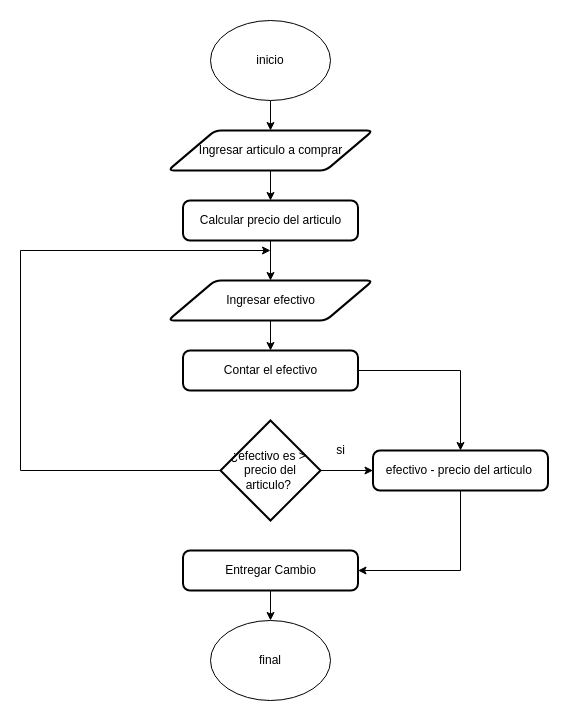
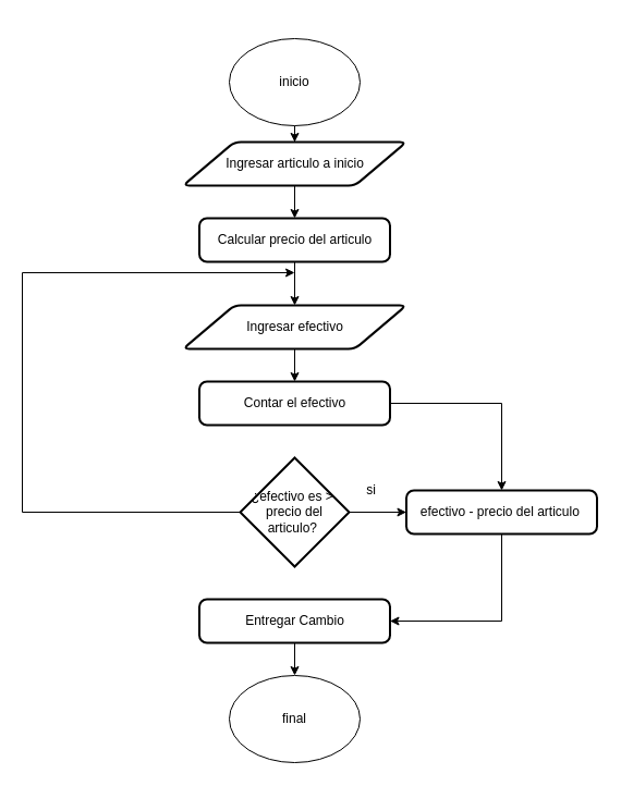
- <mxCell id="3" value="inicio" style="ellipse;whiteSpace=wrap;html=1;" vertex="1" parent="1"><mxGeometry x="210" y="20" width="120" height="80" as="geometry" /></mxCell>
+ <mxCell id="3" value="inicio" style="ellipse;whiteSpace=wrap;html=1;" vertex="1" parent="1"><mxGeometry x="210" y="35" width="120" height="80" as="geometry" /></mxCell>
- <mxCell id="6" value="Ingresar articulo a comprar" style="shape=parallelogram;html=1;strokeWidth=2;perimeter=parallelogramPerimeter;whiteSpace=wrap;rounded=1;arcSize=12;size=0.23;" vertex="1" parent="1"><mxGeometry x="167.5" y="130" width="205" height="40" as="geometry" /></mxCell>
+ <mxCell id="6" value="Ingresar articulo a inicio" style="shape=parallelogram;html=1;strokeWidth=2;perimeter=parallelogramPerimeter;whiteSpace=wrap;rounded=1;arcSize=12;size=0.23;" vertex="1" parent="1"><mxGeometry x="167.5" y="130" width="205" height="40" as="geometry" /></mxCell>
